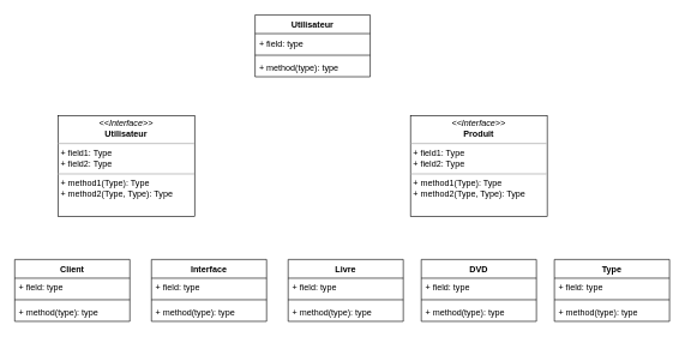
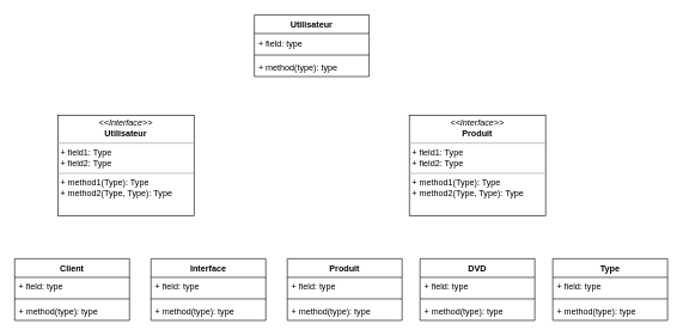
- <mxCell id="6" value="Livre" style="swimlane;fontStyle=1;align=center;verticalAlign=top;childLayout=stackLayout;horizontal=1;startSize=26;horizontalStack=0;resizeParent=1;resizeParentMax=0;resizeLast=0;collapsible=1;marginBottom=0;" vertex="1" parent="1"><mxGeometry x="400" y="360" width="160" height="86" as="geometry" /></mxCell>
+ <mxCell id="6" value="Produit" style="swimlane;fontStyle=1;align=center;verticalAlign=top;childLayout=stackLayout;horizontal=1;startSize=26;horizontalStack=0;resizeParent=1;resizeParentMax=0;resizeLast=0;collapsible=1;marginBottom=0;" vertex="1" parent="1"><mxGeometry x="400" y="360" width="160" height="86" as="geometry" /></mxCell>
